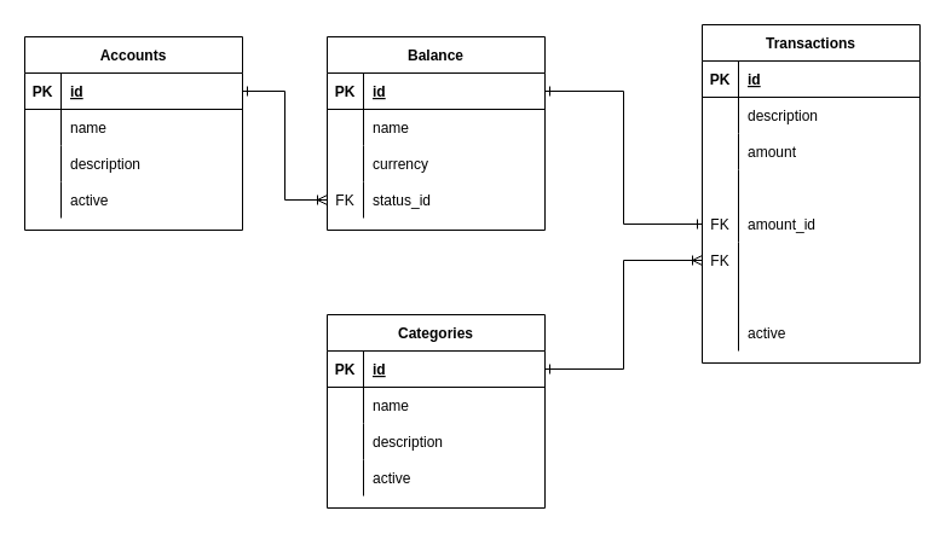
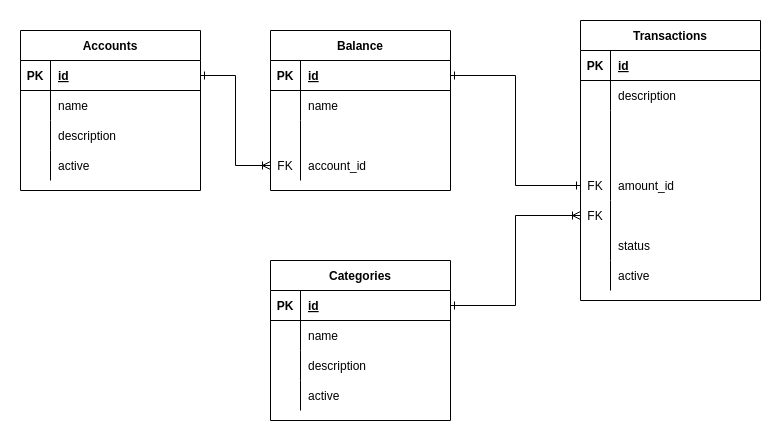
- <mxCell id="37" value="amount" style="shape=partialRectangle;connectable=0;fillColor=none;top=0;left=0;bottom=0;right=0;align=left;spacingLeft=6;overflow=hidden;" parent="35" vertex="1"><mxGeometry x="30" width="150" height="30" as="geometry"><mxRectangle width="150" height="30" as="alternateBounds" /></mxGeometry></mxCell>
- <mxCell id="61" value="currency" style="shape=partialRectangle;connectable=0;fillColor=none;top=0;left=0;bottom=0;right=0;align=left;spacingLeft=6;overflow=hidden;" parent="59" vertex="1"><mxGeometry x="30" width="150" height="30" as="geometry"><mxRectangle width="150" height="30" as="alternateBounds" /></mxGeometry></mxCell>
- <mxCell id="64" value="status_id" style="shape=partialRectangle;connectable=0;fillColor=none;top=0;left=0;bottom=0;right=0;align=left;spacingLeft=6;overflow=hidden;" parent="62" vertex="1"><mxGeometry x="30" width="150" height="30" as="geometry"><mxRectangle width="150" height="30" as="alternateBounds" /></mxGeometry></mxCell>
+ <mxCell id="64" value="account_id" style="shape=partialRectangle;connectable=0;fillColor=none;top=0;left=0;bottom=0;right=0;align=left;spacingLeft=6;overflow=hidden;" parent="62" vertex="1"><mxGeometry x="30" width="150" height="30" as="geometry"><mxRectangle width="150" height="30" as="alternateBounds" /></mxGeometry></mxCell>
+ <mxCell id="47" value="status" style="shape=partialRectangle;connectable=0;fillColor=none;top=0;left=0;bottom=0;right=0;align=left;spacingLeft=6;overflow=hidden;" parent="45" vertex="1"><mxGeometry x="30" width="150" height="30" as="geometry"><mxRectangle width="150" height="30" as="alternateBounds" /></mxGeometry></mxCell>
